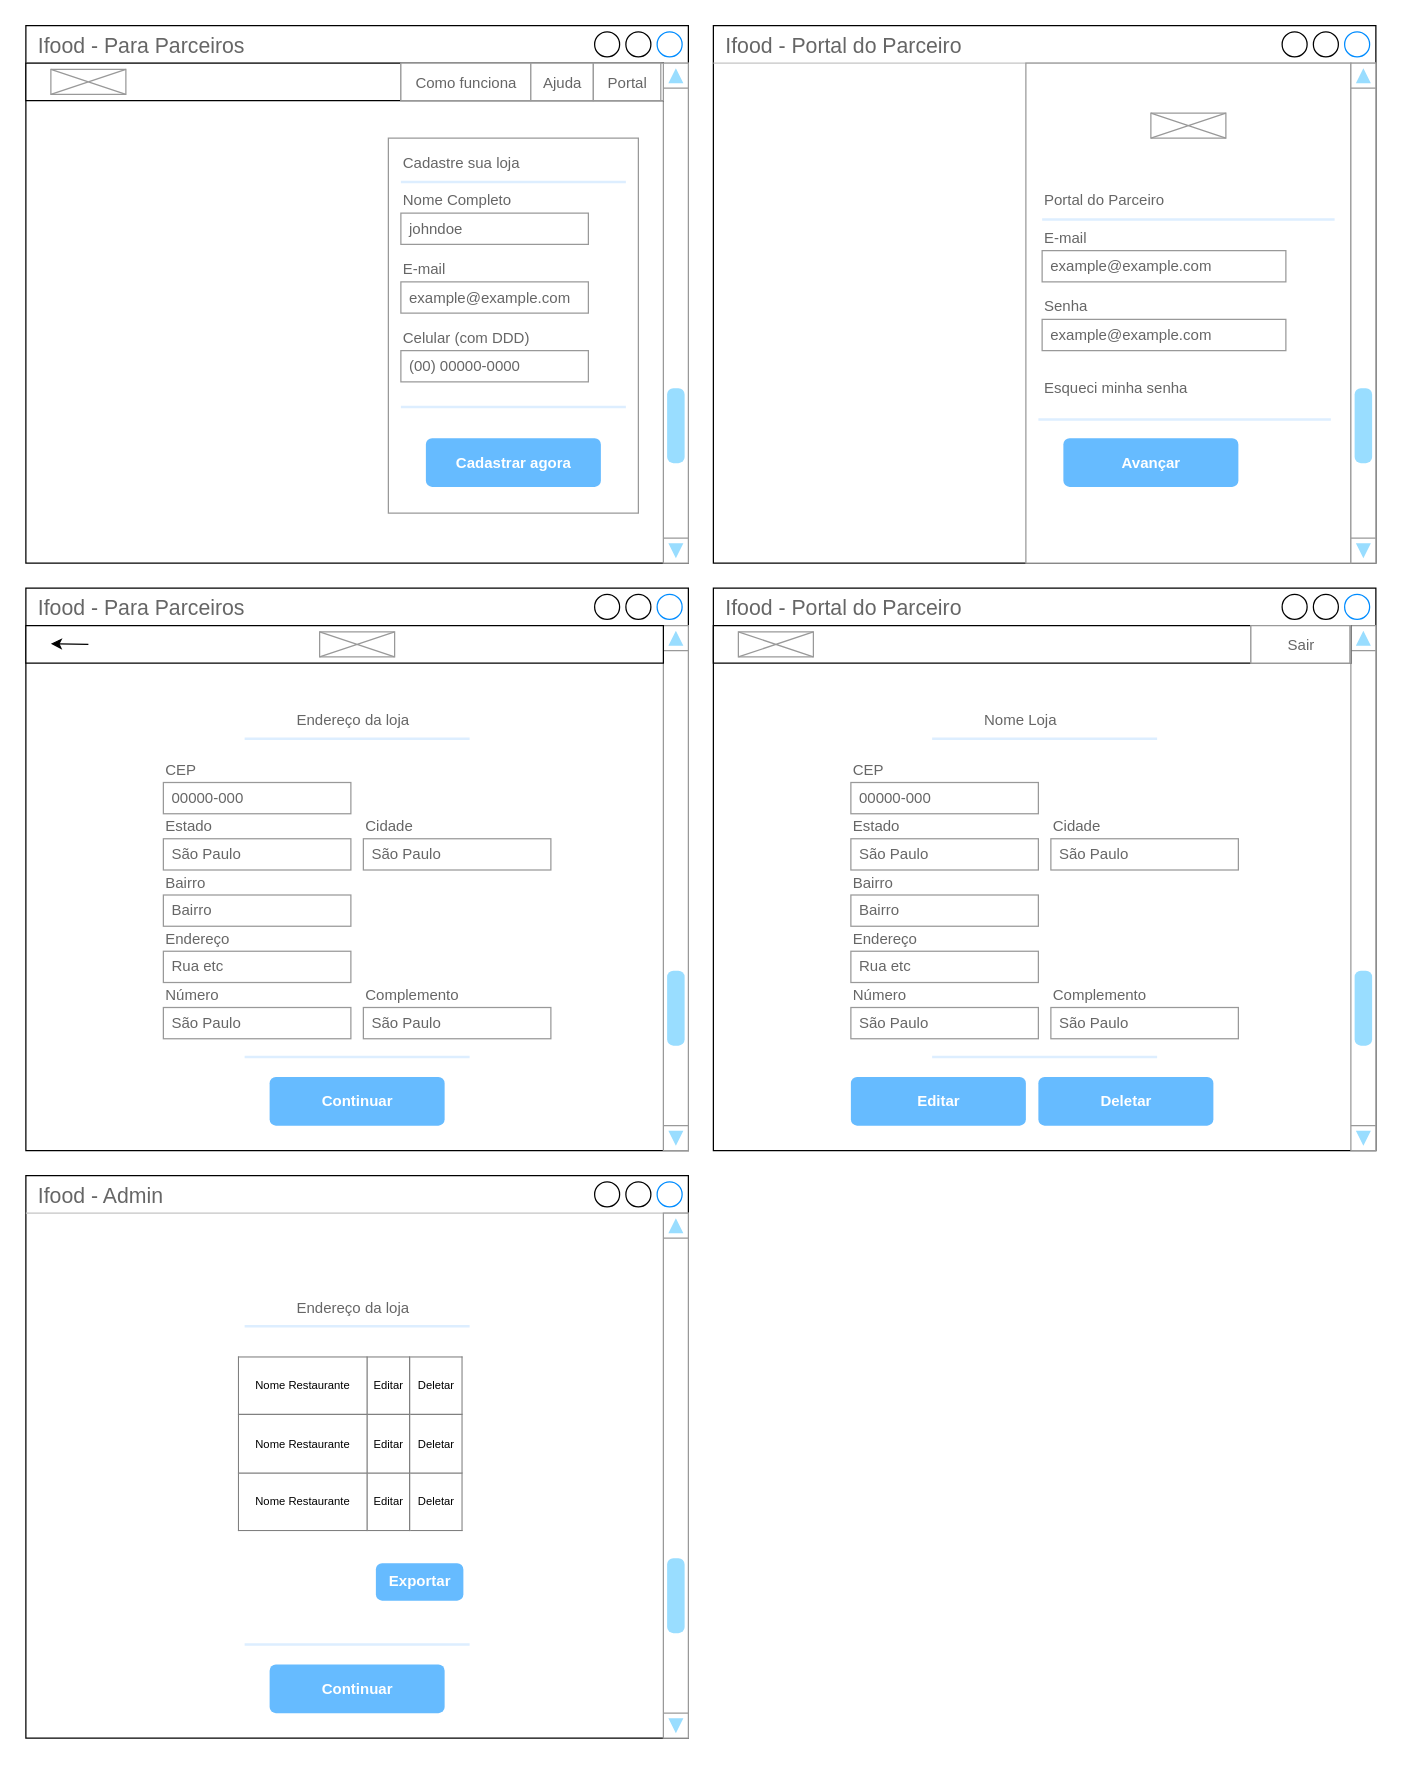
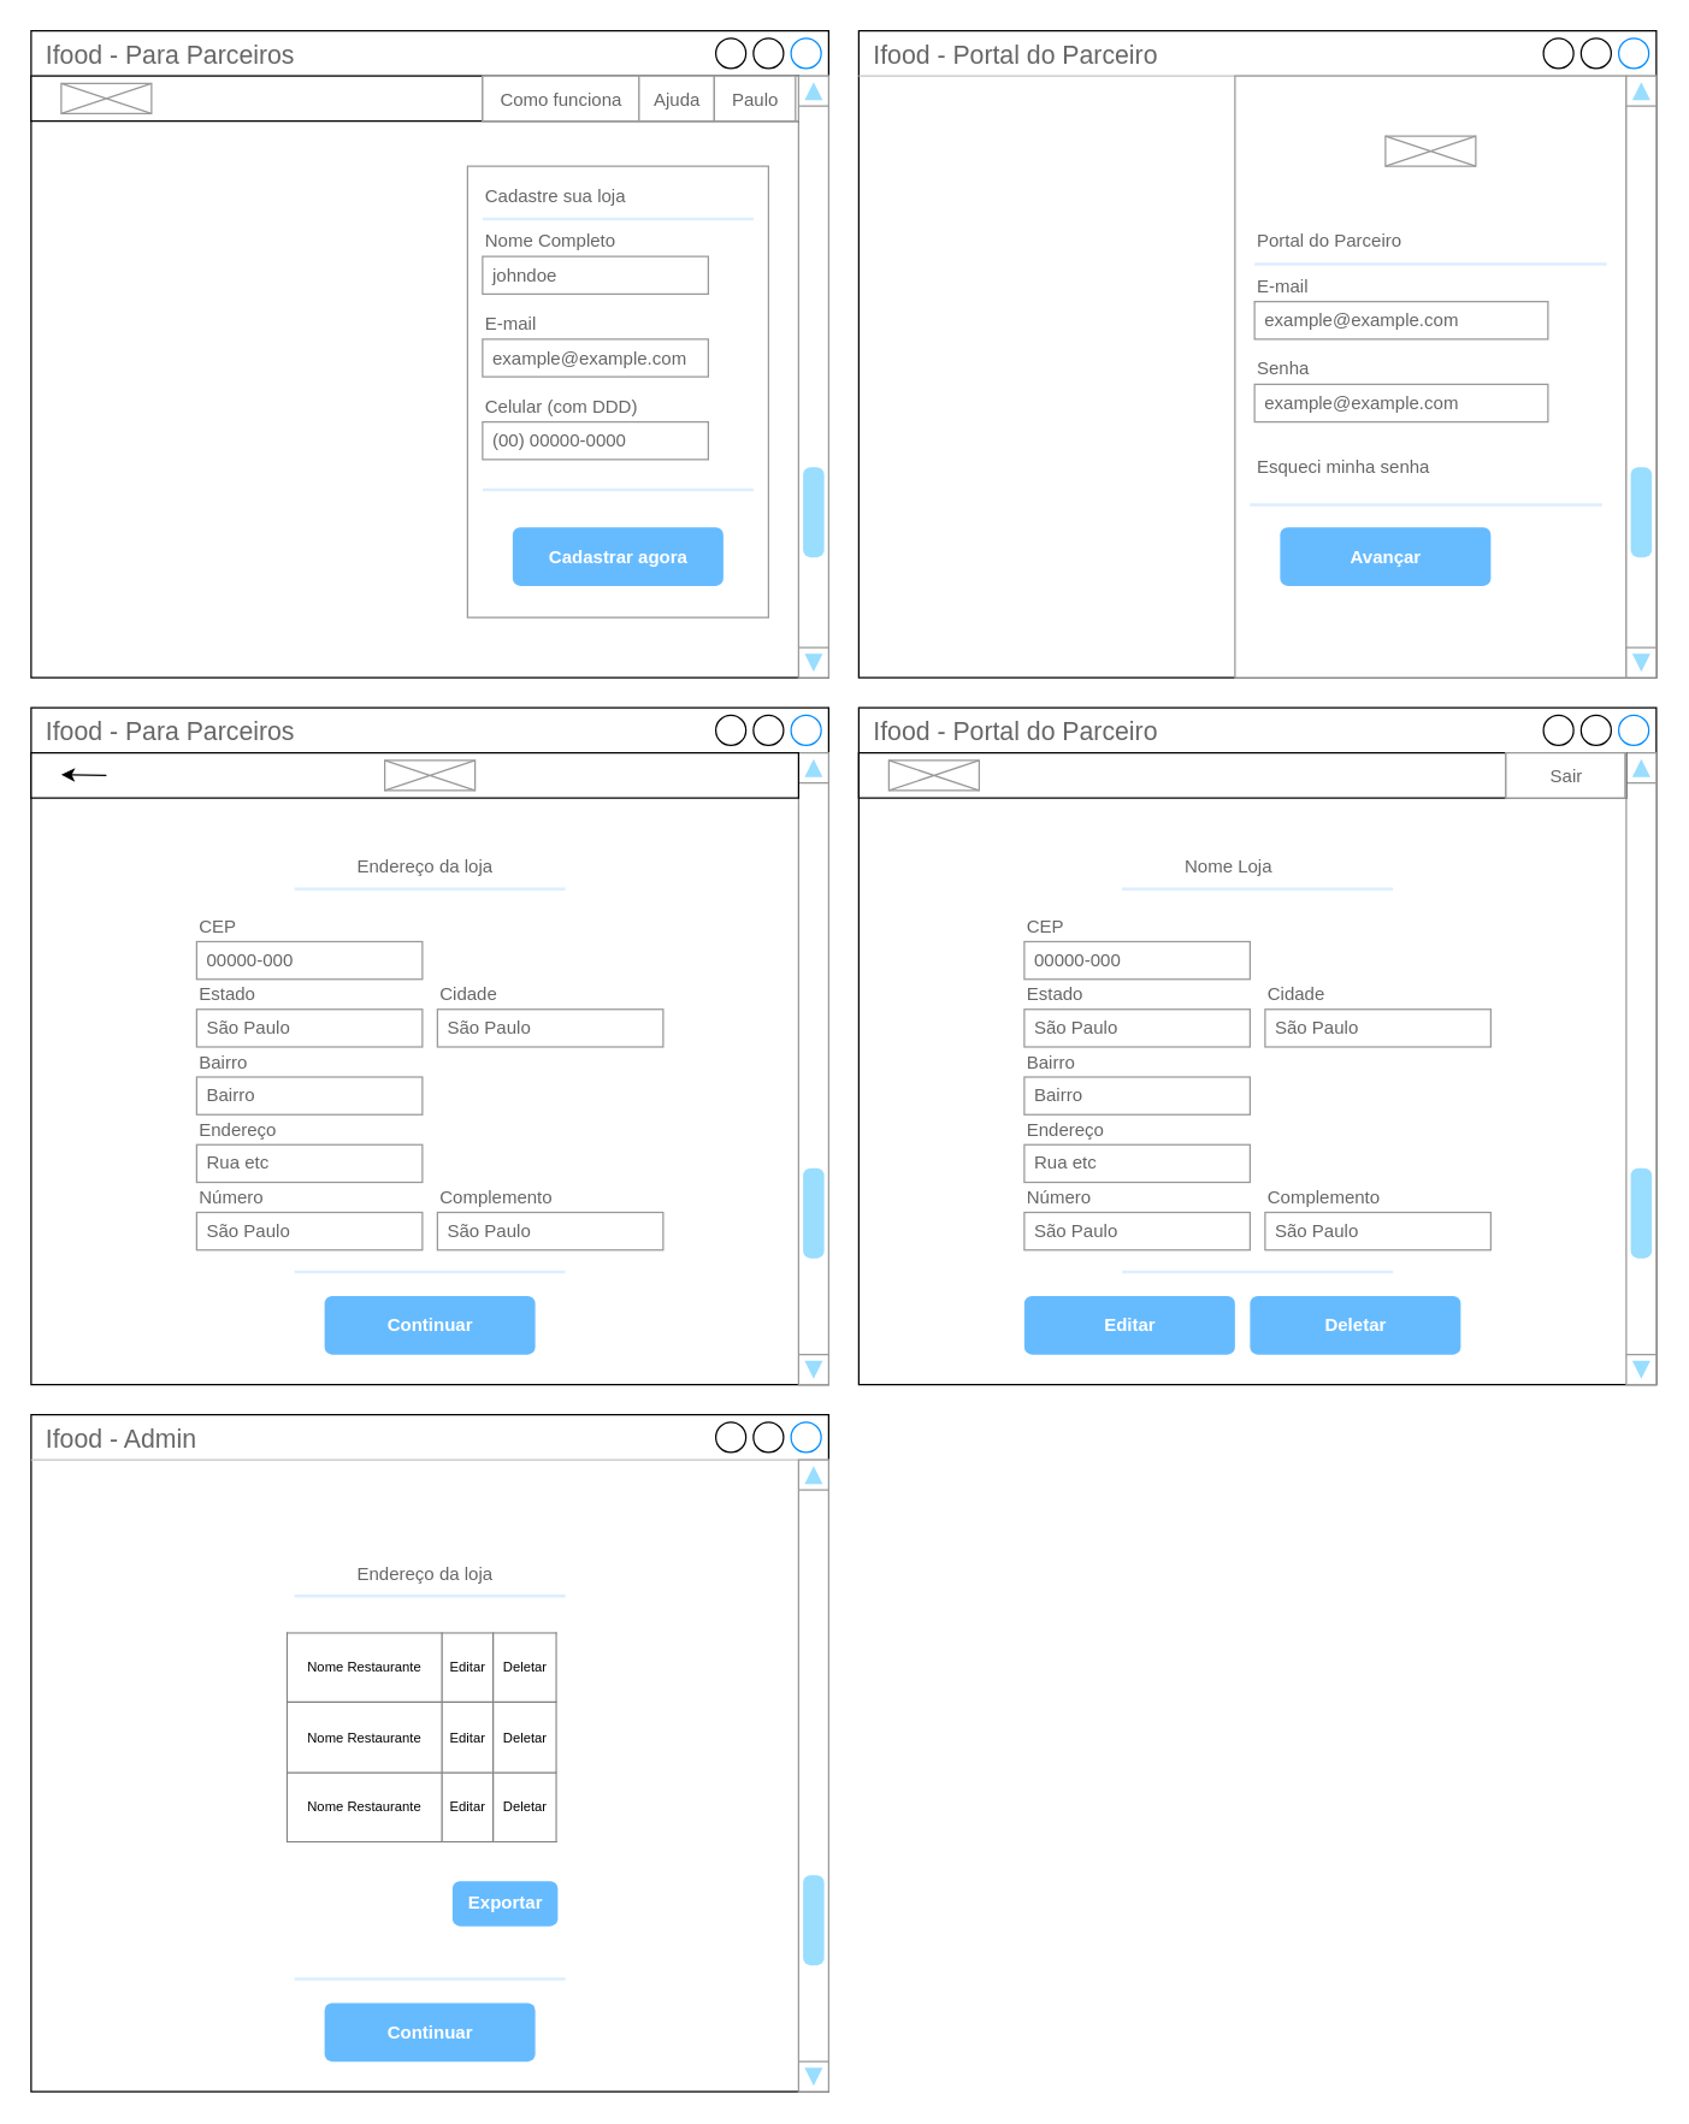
- <mxCell id="20" value="&lt;font style=&quot;font-size: 12px&quot;&gt;Portal&lt;/font&gt;" style="strokeColor=inherit;fillColor=inherit;gradientColor=inherit;strokeWidth=1;shadow=0;dashed=0;align=center;html=1;shape=mxgraph.mockup.forms.rrect;rSize=0;fontSize=17;fontColor=#666666;" parent="17" vertex="1"><mxGeometry x="153.955" width="53.966" height="30" as="geometry" /></mxCell>
+ <mxCell id="20" value="&lt;font style=&quot;font-size: 12px&quot;&gt;Paulo&lt;/font&gt;" style="strokeColor=inherit;fillColor=inherit;gradientColor=inherit;strokeWidth=1;shadow=0;dashed=0;align=center;html=1;shape=mxgraph.mockup.forms.rrect;rSize=0;fontSize=17;fontColor=#666666;" parent="17" vertex="1"><mxGeometry x="153.955" width="53.966" height="30" as="geometry" /></mxCell>
